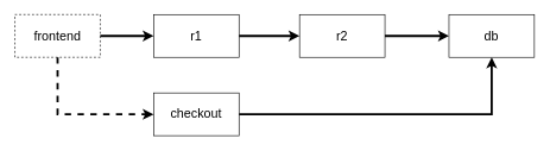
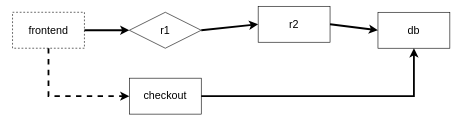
- <mxCell id="4" value="&lt;font style=&quot;font-size: 18px;&quot;&gt;r1&lt;/font&gt;" style="rounded=0;whiteSpace=wrap;html=1;" vertex="1" parent="1"><mxGeometry x="215" y="20" width="120" height="60" as="geometry" /></mxCell>
+ <mxCell id="4" value="&lt;font style=&quot;font-size: 18px;&quot;&gt;r1&lt;/font&gt;" style="rhombus;whiteSpace=wrap;html=1;" vertex="1" parent="1"><mxGeometry x="215" y="20" width="120" height="60" as="geometry" /></mxCell>
- <mxCell id="5" value="&lt;font style=&quot;font-size: 18px;&quot;&gt;r2&lt;/font&gt;" style="rounded=0;whiteSpace=wrap;html=1;" vertex="1" parent="1"><mxGeometry x="420" y="20" width="120" height="60" as="geometry" /></mxCell>
+ <mxCell id="5" value="&lt;font style=&quot;font-size: 18px;&quot;&gt;r2&lt;/font&gt;" style="rounded=0;whiteSpace=wrap;html=1;" vertex="1" parent="1"><mxGeometry x="430" y="10" width="120" height="60" as="geometry" /></mxCell>
